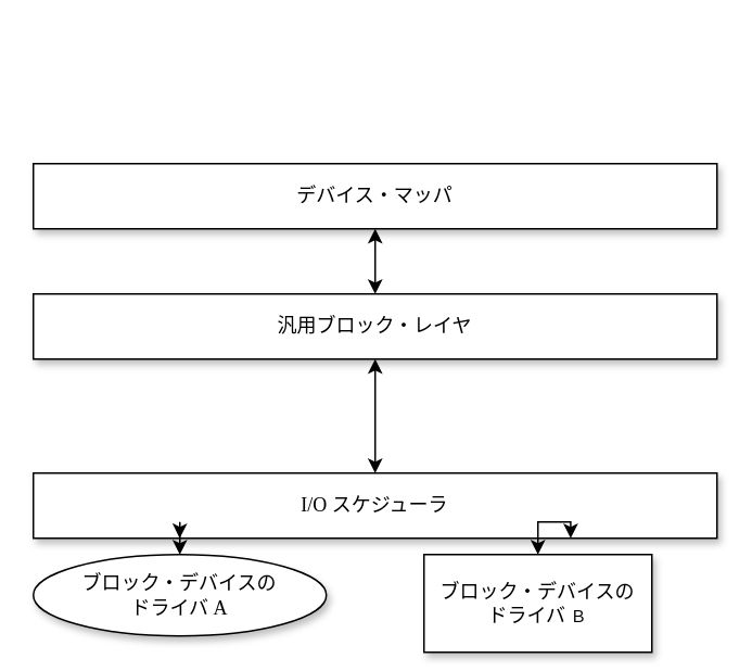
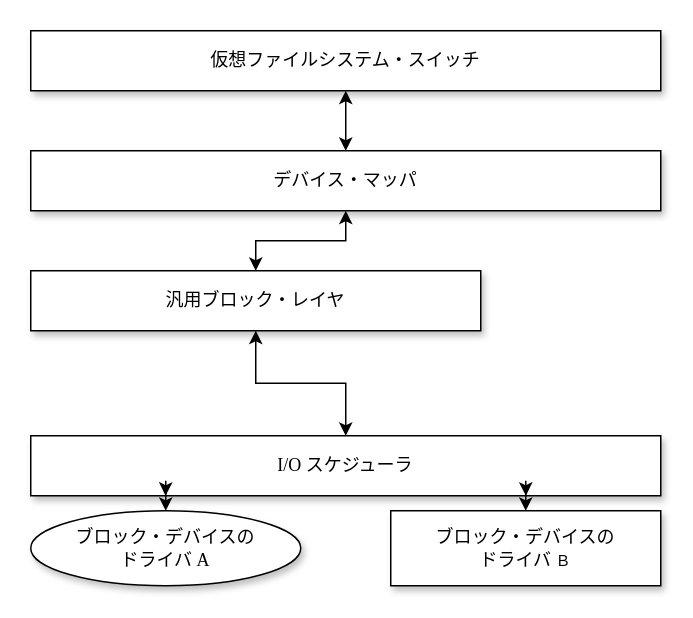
+ <mxCell id="3" value="&lt;font face=&quot;ヒラギノ角ゴ Pro W5&quot;&gt;仮想ファイルシステム・スイッチ&lt;/font&gt;" style="rounded=0;whiteSpace=wrap;html=1;shadow=1;" vertex="1" parent="1"><mxGeometry x="20" y="20" width="420" height="40" as="geometry" /></mxCell>
+ <mxCell id="2" style="edgeStyle=orthogonalEdgeStyle;rounded=0;orthogonalLoop=1;jettySize=auto;html=1;exitX=0.5;exitY=1;exitDx=0;exitDy=0;startArrow=classic;startFill=1;" edge="1" parent="1" source="3" target="5"><mxGeometry relative="1" as="geometry" /></mxCell>
- <mxCell id="7" value="&lt;font face=&quot;ヒラギノ角ゴ Pro W5&quot;&gt;汎用ブロック・レイヤ&lt;br&gt;&lt;/font&gt;" style="rounded=0;whiteSpace=wrap;html=1;shadow=1;" vertex="1" parent="1"><mxGeometry x="20" y="180" width="420" height="40" as="geometry" /></mxCell>
+ <mxCell id="7" value="&lt;font face=&quot;ヒラギノ角ゴ Pro W5&quot;&gt;汎用ブロック・レイヤ&lt;br&gt;&lt;/font&gt;" style="rounded=0;whiteSpace=wrap;html=1;shadow=1;" vertex="1" parent="1"><mxGeometry x="20" y="180" width="300" height="40" as="geometry" /></mxCell>
- <mxCell id="12" value="&lt;font face=&quot;ヒラギノ角ゴ Pro W5&quot;&gt;ブロック・デバイスの&lt;br&gt;ドライバ &lt;span style=&quot;font-size: 10px&quot;&gt;Ｂ&lt;/span&gt;&lt;br&gt;&lt;/font&gt;" style="rounded=0;whiteSpace=wrap;html=1;shadow=1;" vertex="1" parent="1"><mxGeometry x="260" y="340" width="140" height="60" as="geometry" /></mxCell>
+ <mxCell id="12" value="&lt;font face=&quot;ヒラギノ角ゴ Pro W5&quot;&gt;ブロック・デバイスの&lt;br&gt;ドライバ &lt;span style=&quot;font-size: 10px&quot;&gt;Ｂ&lt;/span&gt;&lt;br&gt;&lt;/font&gt;" style="rounded=0;whiteSpace=wrap;html=1;shadow=1;" vertex="1" parent="1"><mxGeometry x="260" y="340" width="180" height="50" as="geometry" /></mxCell>
